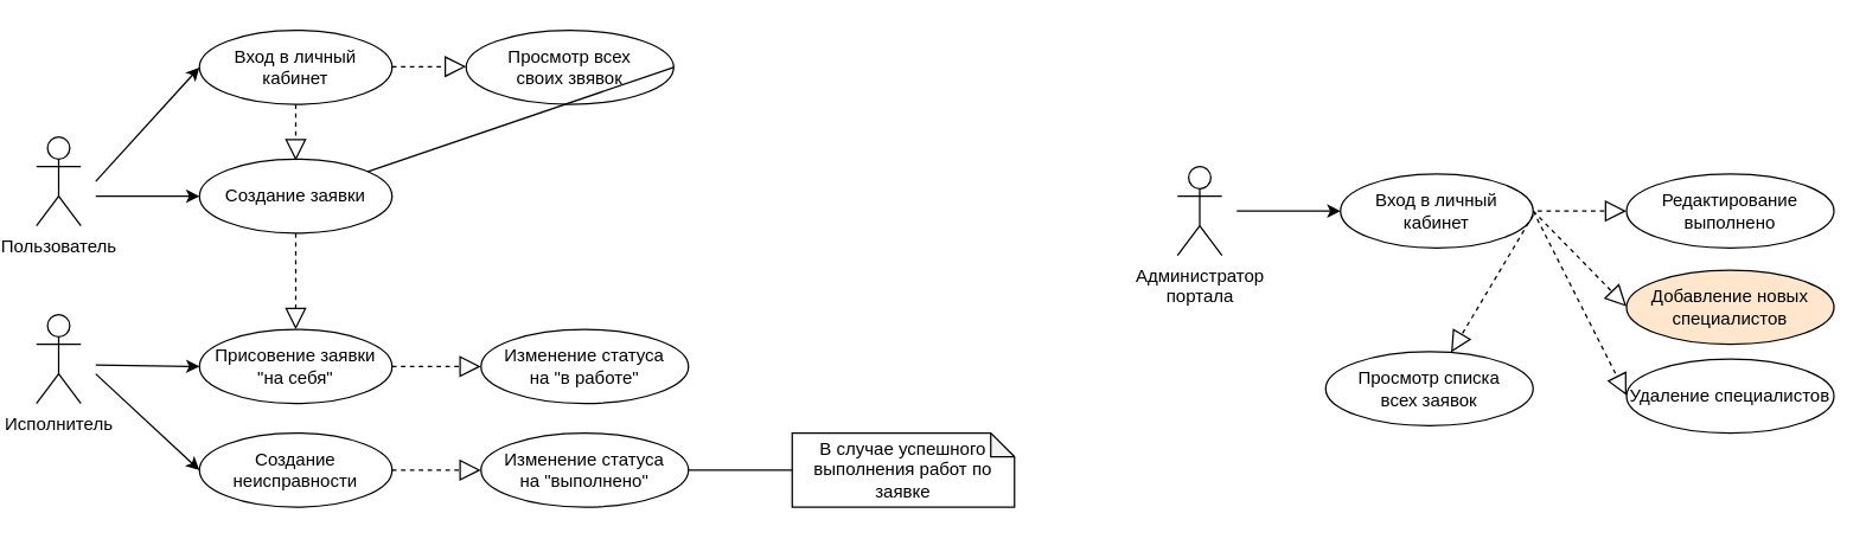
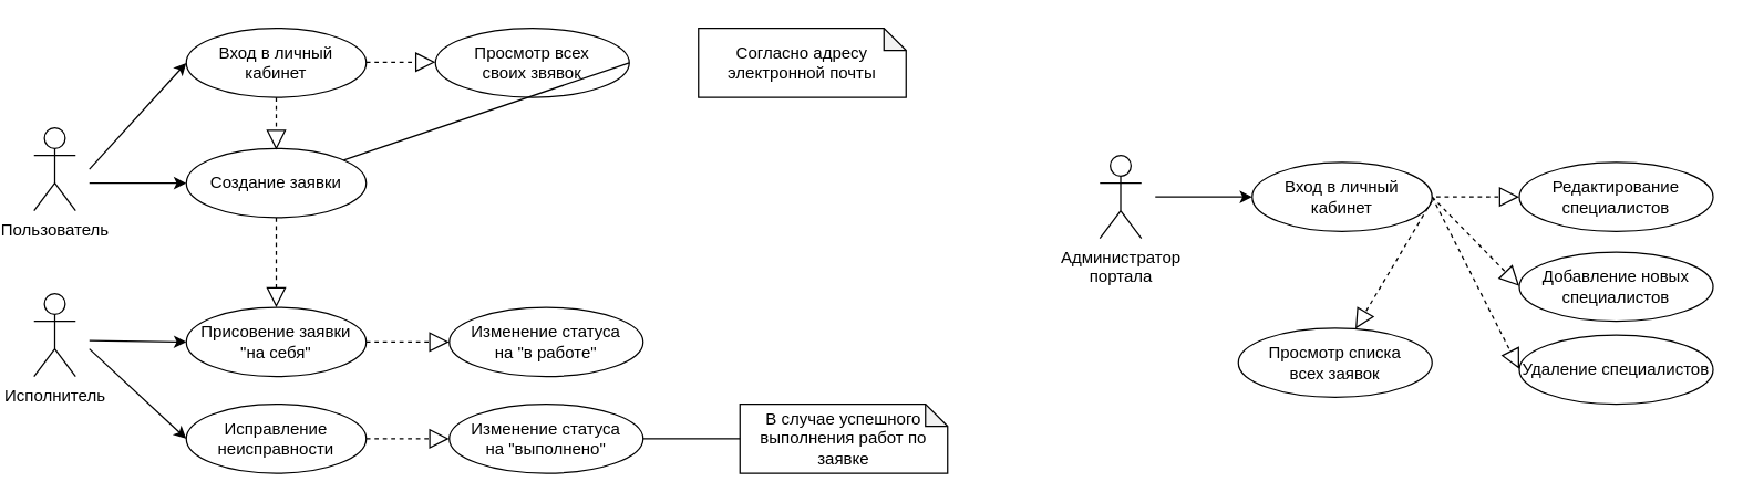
+ <mxCell id="15" value="Согласно адресу электронной почты" style="shape=note;whiteSpace=wrap;html=1;backgroundOutline=1;darkOpacity=0.05;size=16;" parent="1" vertex="1"><mxGeometry x="500" width="150" height="50" as="geometry" y="20" /></mxCell>
- <mxCell id="27" value="Редактирование выполнено" style="ellipse;whiteSpace=wrap;html=1;" parent="1" vertex="1"><mxGeometry x="1093" y="117" width="140" height="50" as="geometry" /></mxCell>
+ <mxCell id="27" value="Редактирование специалистов" style="ellipse;whiteSpace=wrap;html=1;" parent="1" vertex="1"><mxGeometry x="1093" y="117" width="140" height="50" as="geometry" /></mxCell>
- <mxCell id="29" value="Добавление новых специалистов" style="ellipse;whiteSpace=wrap;html=1;fillColor=#ffe6cc;" parent="1" vertex="1"><mxGeometry x="1093" y="182" width="140" height="50" as="geometry" /></mxCell>
+ <mxCell id="29" value="Добавление новых специалистов" style="ellipse;whiteSpace=wrap;html=1;" parent="1" vertex="1"><mxGeometry x="1093" y="182" width="140" height="50" as="geometry" /></mxCell>
- <mxCell id="18" value="Создание неисправности" style="ellipse;whiteSpace=wrap;html=1;" parent="1" vertex="1"><mxGeometry x="130" y="292" width="130" height="50" as="geometry" /></mxCell>
+ <mxCell id="18" value="Исправление неисправности" style="ellipse;whiteSpace=wrap;html=1;" parent="1" vertex="1"><mxGeometry x="130" y="292" width="130" height="50" as="geometry" /></mxCell>
